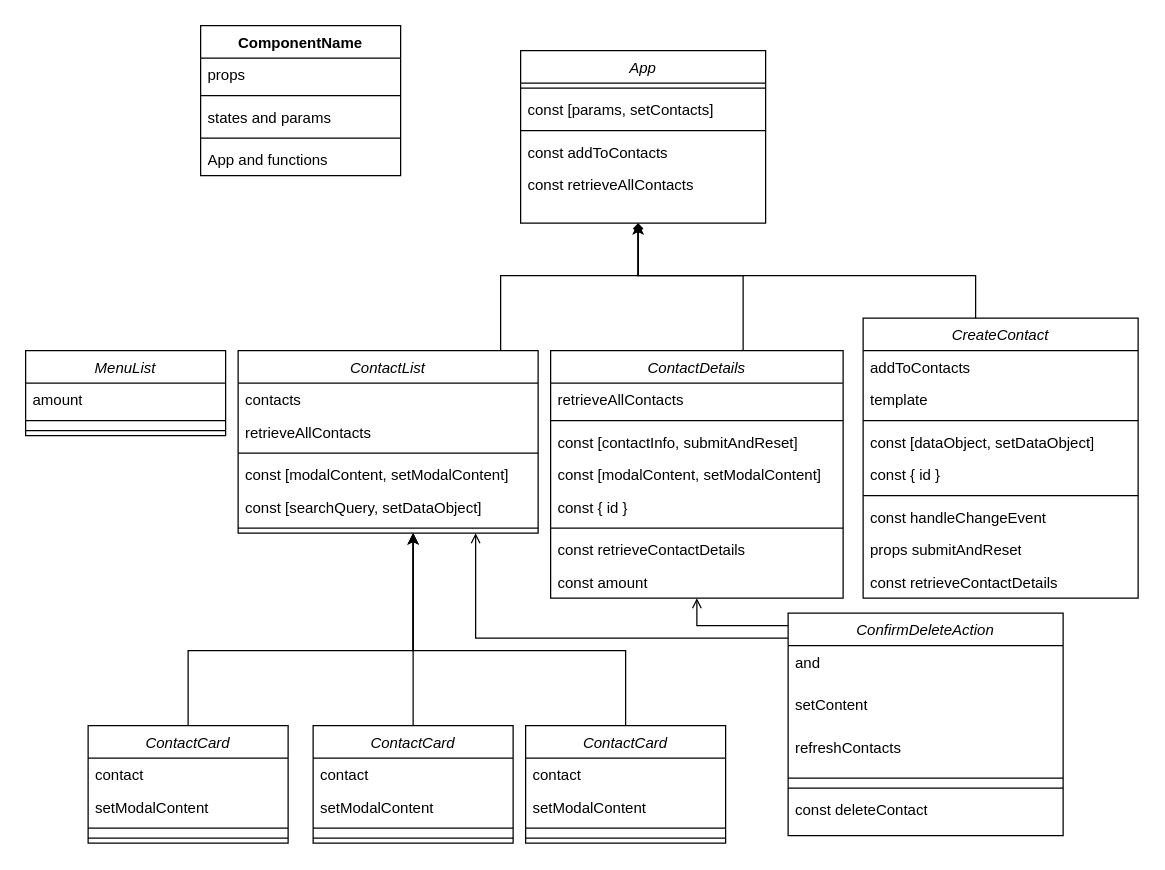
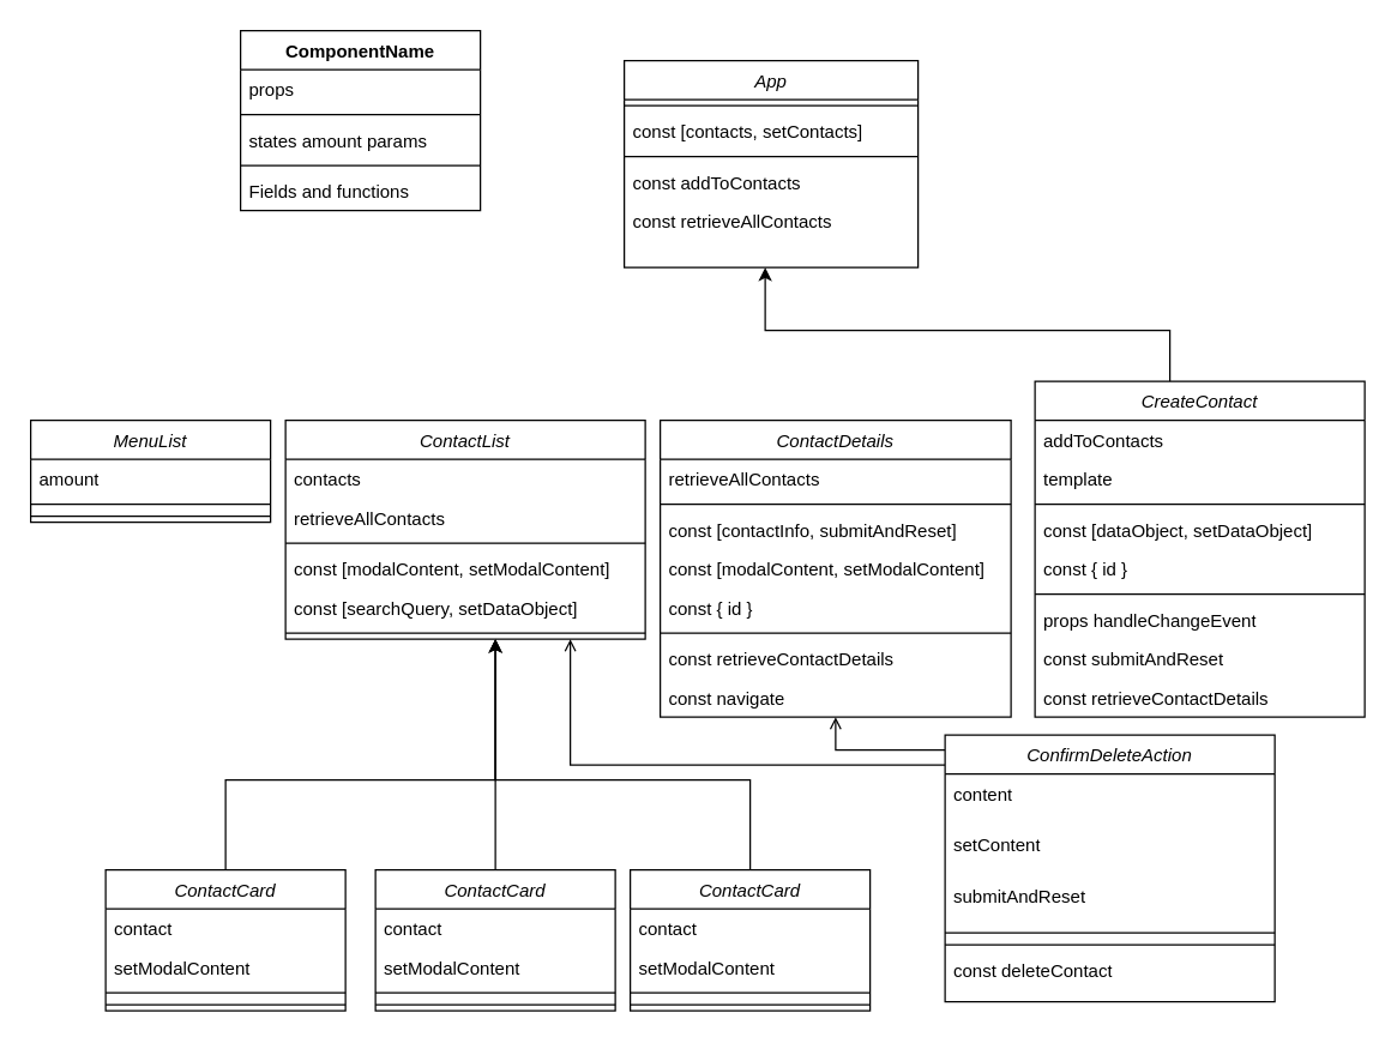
- <mxCell id="4" value="const [params, setContacts]" style="text;strokeColor=none;fillColor=none;align=left;verticalAlign=top;spacingLeft=4;spacingRight=4;overflow=hidden;rotatable=0;points=[[0,0.5],[1,0.5]];portConstraint=eastwest;whiteSpace=wrap;html=1;" parent="2" vertex="1"><mxGeometry y="34" width="196" height="26" as="geometry" /></mxCell>
+ <mxCell id="4" value="const [contacts, setContacts]" style="text;strokeColor=none;fillColor=none;align=left;verticalAlign=top;spacingLeft=4;spacingRight=4;overflow=hidden;rotatable=0;points=[[0,0.5],[1,0.5]];portConstraint=eastwest;whiteSpace=wrap;html=1;" parent="2" vertex="1"><mxGeometry y="34" width="196" height="26" as="geometry" /></mxCell>
- <mxCell id="50" value="states and params" style="text;strokeColor=none;fillColor=none;align=left;verticalAlign=top;spacingLeft=4;spacingRight=4;overflow=hidden;rotatable=0;points=[[0,0.5],[1,0.5]];portConstraint=eastwest;whiteSpace=wrap;html=1;" parent="47" vertex="1"><mxGeometry y="60" width="160" height="26" as="geometry" /></mxCell>
+ <mxCell id="50" value="states amount params" style="text;strokeColor=none;fillColor=none;align=left;verticalAlign=top;spacingLeft=4;spacingRight=4;overflow=hidden;rotatable=0;points=[[0,0.5],[1,0.5]];portConstraint=eastwest;whiteSpace=wrap;html=1;" parent="47" vertex="1"><mxGeometry y="60" width="160" height="26" as="geometry" /></mxCell>
- <mxCell id="52" value="App and functions" style="text;strokeColor=none;fillColor=none;align=left;verticalAlign=top;spacingLeft=4;spacingRight=4;overflow=hidden;rotatable=0;points=[[0,0.5],[1,0.5]];portConstraint=eastwest;whiteSpace=wrap;html=1;" parent="47" vertex="1"><mxGeometry y="94" width="160" height="26" as="geometry" /></mxCell>
+ <mxCell id="52" value="Fields and functions" style="text;strokeColor=none;fillColor=none;align=left;verticalAlign=top;spacingLeft=4;spacingRight=4;overflow=hidden;rotatable=0;points=[[0,0.5],[1,0.5]];portConstraint=eastwest;whiteSpace=wrap;html=1;" parent="47" vertex="1"><mxGeometry y="94" width="160" height="26" as="geometry" /></mxCell>
- <mxCell id="12" style="edgeStyle=orthogonalEdgeStyle;rounded=0;orthogonalLoop=1;jettySize=auto;html=1;" parent="1" source="13" target="2" edge="1"><mxGeometry relative="1" as="geometry"><Array as="points"><mxPoint x="400" y="220" /><mxPoint x="510" y="220" /></Array></mxGeometry></mxCell>
- <mxCell id="30" style="edgeStyle=orthogonalEdgeStyle;rounded=0;orthogonalLoop=1;jettySize=auto;html=1;endArrow=diamond;" parent="1" source="31" target="2" edge="1"><mxGeometry relative="1" as="geometry"><Array as="points"><mxPoint x="780" y="220" /><mxPoint x="510" y="220" /></Array></mxGeometry></mxCell>
+ <mxCell id="30" style="edgeStyle=orthogonalEdgeStyle;rounded=0;orthogonalLoop=1;jettySize=auto;html=1;" parent="1" source="31" target="2" edge="1"><mxGeometry relative="1" as="geometry"><Array as="points"><mxPoint x="780" y="220" /><mxPoint x="510" y="220" /></Array></mxGeometry></mxCell>
- <mxCell id="20" style="edgeStyle=orthogonalEdgeStyle;rounded=0;orthogonalLoop=1;jettySize=auto;html=1;" parent="1" source="21" target="2" edge="1"><mxGeometry relative="1" as="geometry"><Array as="points"><mxPoint x="594" y="220" /><mxPoint x="510" y="220" /></Array></mxGeometry></mxCell>
- <mxCell id="38" value="const handleChangeEvent" style="text;strokeColor=none;fillColor=none;align=left;verticalAlign=top;spacingLeft=4;spacingRight=4;overflow=hidden;rotatable=0;points=[[0,0.5],[1,0.5]];portConstraint=eastwest;whiteSpace=wrap;html=1;" parent="31" vertex="1"><mxGeometry y="146" width="220" height="26" as="geometry" /></mxCell>
+ <mxCell id="38" value="props handleChangeEvent" style="text;strokeColor=none;fillColor=none;align=left;verticalAlign=top;spacingLeft=4;spacingRight=4;overflow=hidden;rotatable=0;points=[[0,0.5],[1,0.5]];portConstraint=eastwest;whiteSpace=wrap;html=1;" parent="31" vertex="1"><mxGeometry y="146" width="220" height="26" as="geometry" /></mxCell>
- <mxCell id="39" value="props submitAndReset" style="text;strokeColor=none;fillColor=none;align=left;verticalAlign=top;spacingLeft=4;spacingRight=4;overflow=hidden;rotatable=0;points=[[0,0.5],[1,0.5]];portConstraint=eastwest;whiteSpace=wrap;html=1;" parent="31" vertex="1"><mxGeometry y="172" width="220" height="26" as="geometry" /></mxCell>
+ <mxCell id="39" value="const submitAndReset" style="text;strokeColor=none;fillColor=none;align=left;verticalAlign=top;spacingLeft=4;spacingRight=4;overflow=hidden;rotatable=0;points=[[0,0.5],[1,0.5]];portConstraint=eastwest;whiteSpace=wrap;html=1;" parent="31" vertex="1"><mxGeometry y="172" width="220" height="26" as="geometry" /></mxCell>
- <mxCell id="29" value="const amount" style="text;strokeColor=none;fillColor=none;align=left;verticalAlign=top;spacingLeft=4;spacingRight=4;overflow=hidden;rotatable=0;points=[[0,0.5],[1,0.5]];portConstraint=eastwest;whiteSpace=wrap;html=1;" vertex="1" parent="21"><mxGeometry y="172" width="234" height="26" as="geometry" /></mxCell>
+ <mxCell id="29" value="const navigate" style="text;strokeColor=none;fillColor=none;align=left;verticalAlign=top;spacingLeft=4;spacingRight=4;overflow=hidden;rotatable=0;points=[[0,0.5],[1,0.5]];portConstraint=eastwest;whiteSpace=wrap;html=1;" vertex="1" parent="21"><mxGeometry y="172" width="234" height="26" as="geometry" /></mxCell>
- <mxCell id="68" value="and" style="text;strokeColor=none;fillColor=none;align=left;verticalAlign=top;spacingLeft=4;spacingRight=4;overflow=hidden;rotatable=0;points=[[0,0.5],[1,0.5]];portConstraint=eastwest;whiteSpace=wrap;html=1;" parent="67" vertex="1"><mxGeometry y="26" width="220" height="34" as="geometry" /></mxCell>
+ <mxCell id="68" value="content" style="text;strokeColor=none;fillColor=none;align=left;verticalAlign=top;spacingLeft=4;spacingRight=4;overflow=hidden;rotatable=0;points=[[0,0.5],[1,0.5]];portConstraint=eastwest;whiteSpace=wrap;html=1;" parent="67" vertex="1"><mxGeometry y="26" width="220" height="34" as="geometry" /></mxCell>
- <mxCell id="70" value="refreshContacts" style="text;strokeColor=none;fillColor=none;align=left;verticalAlign=top;spacingLeft=4;spacingRight=4;overflow=hidden;rotatable=0;points=[[0,0.5],[1,0.5]];portConstraint=eastwest;whiteSpace=wrap;html=1;" parent="67" vertex="1"><mxGeometry y="94" width="220" height="34" as="geometry" /></mxCell>
+ <mxCell id="70" value="submitAndReset" style="text;strokeColor=none;fillColor=none;align=left;verticalAlign=top;spacingLeft=4;spacingRight=4;overflow=hidden;rotatable=0;points=[[0,0.5],[1,0.5]];portConstraint=eastwest;whiteSpace=wrap;html=1;" parent="67" vertex="1"><mxGeometry y="94" width="220" height="34" as="geometry" /></mxCell>
